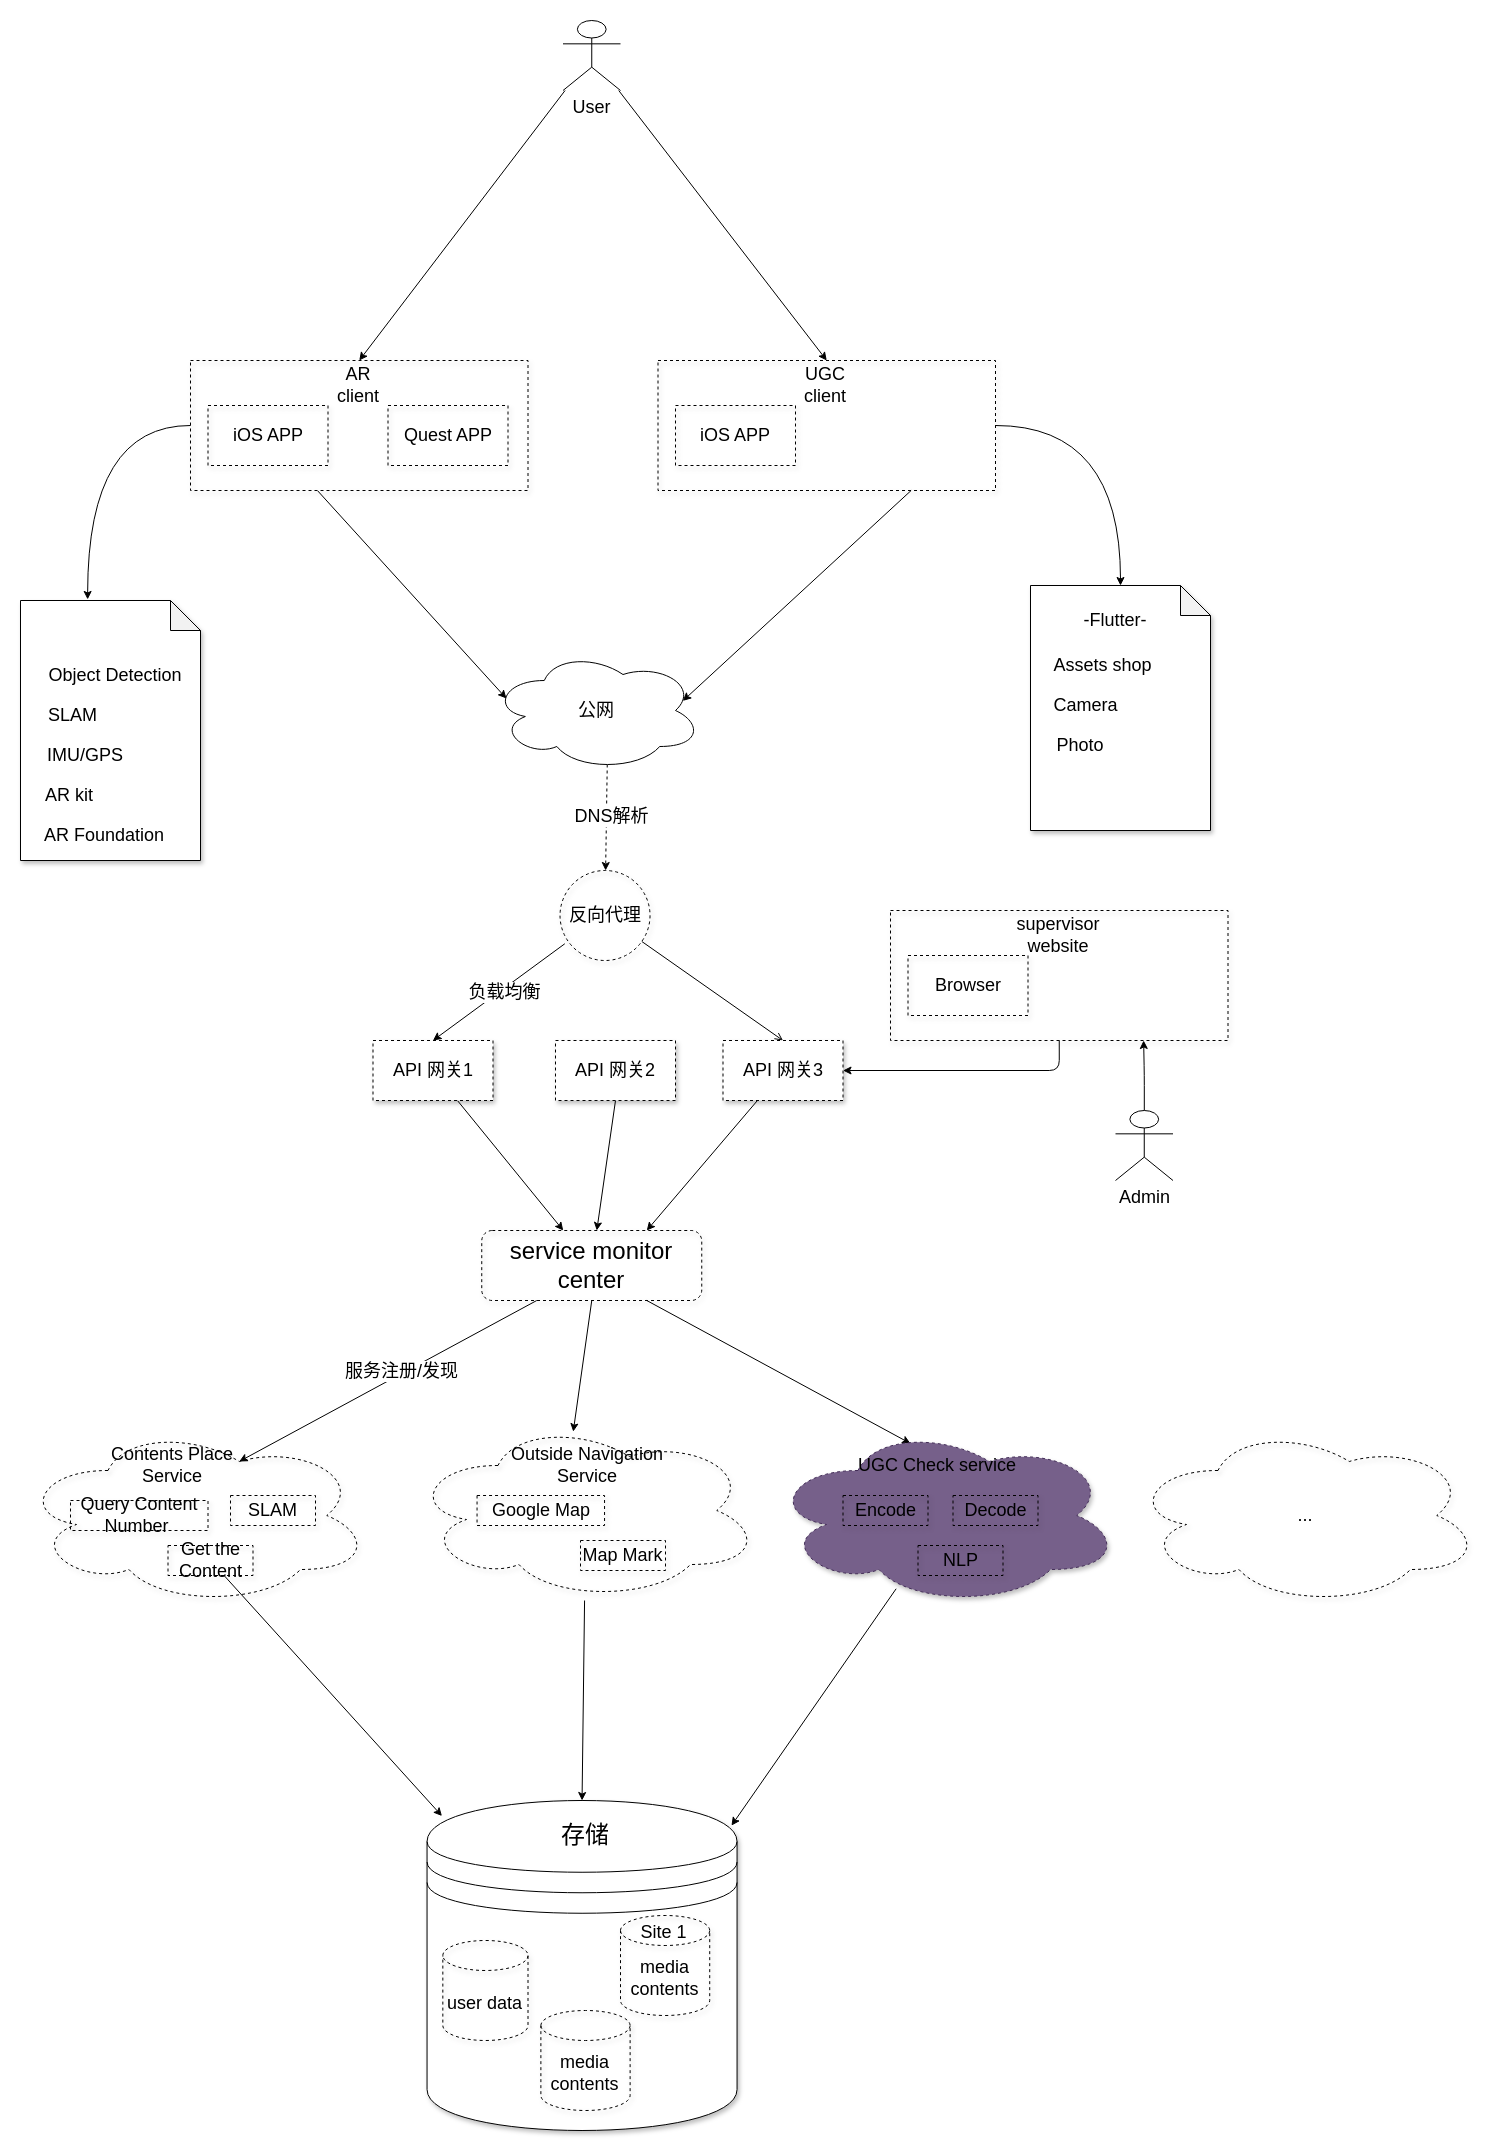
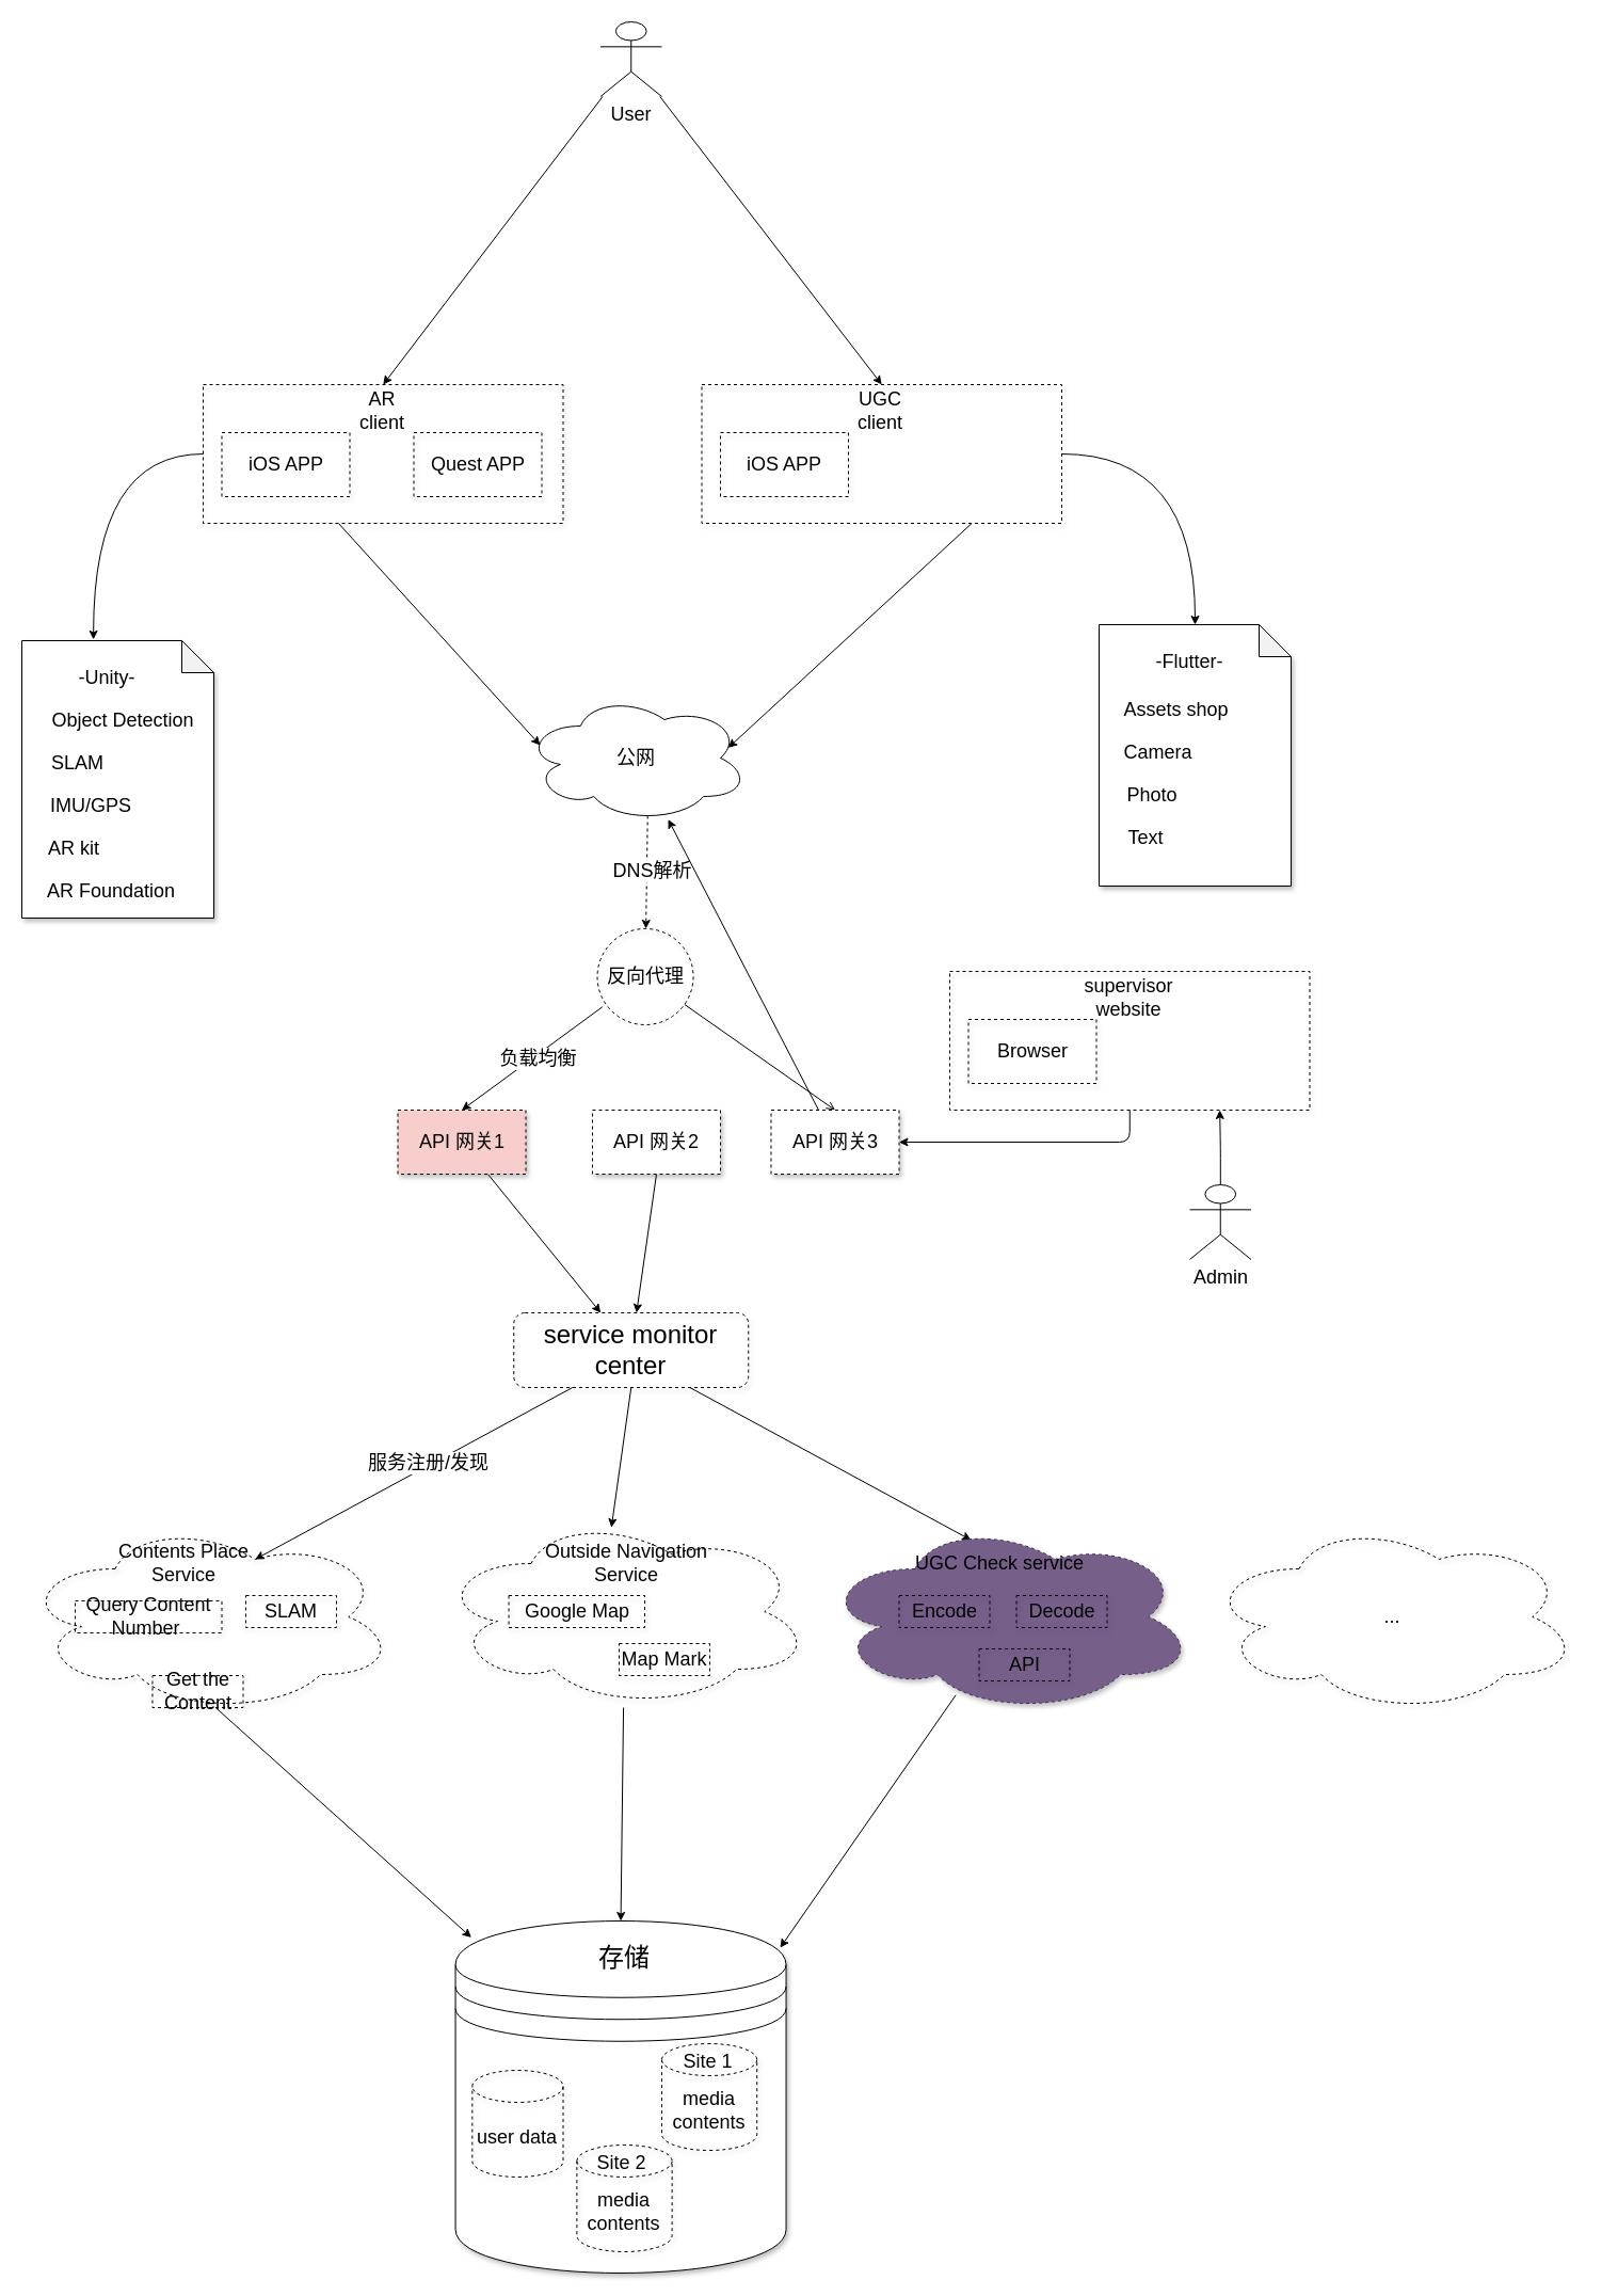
+ <mxCell id="60" value="-Unity-" style="text;html=1;strokeColor=none;fillColor=none;align=center;verticalAlign=middle;whiteSpace=wrap;rounded=0;shadow=1;fontSize=18;" vertex="1" parent="1"><mxGeometry x="70" y="620" width="60" height="30" as="geometry" /></mxCell>
+ <mxCell id="71" value="Text" style="text;html=1;strokeColor=none;fillColor=none;align=center;verticalAlign=middle;whiteSpace=wrap;rounded=0;shadow=1;fontSize=18;" vertex="1" parent="1"><mxGeometry x="1045" y="770" width="57.5" height="30" as="geometry" /></mxCell>
- <mxCell id="35" value="API 网关1" style="rounded=0;whiteSpace=wrap;html=1;shadow=1;dashed=1;fontSize=18;" vertex="1" parent="1"><mxGeometry x="372.5" y="1040" width="120" height="60" as="geometry" /></mxCell>
+ <mxCell id="35" value="API 网关1" style="rounded=0;whiteSpace=wrap;html=1;shadow=1;dashed=1;fontSize=18;fillColor=#f8cecc;" vertex="1" parent="1"><mxGeometry x="372.5" y="1040" width="120" height="60" as="geometry" /></mxCell>
- <mxCell id="52" style="edgeStyle=none;sketch=0;html=1;entryX=0.75;entryY=0;entryDx=0;entryDy=0;fontSize=18;" edge="1" parent="1" source="53" target="26"><mxGeometry relative="1" as="geometry" /></mxCell>
+ <mxCell id="52" style="edgeStyle=none;sketch=0;html=1;fontSize=18;" edge="1" parent="1" source="53" target="31"><mxGeometry relative="1" as="geometry" /></mxCell>
- <mxCell id="18" value="Get the Content" style="rounded=0;whiteSpace=wrap;html=1;shadow=1;dashed=1;strokeColor=default;fontSize=18;fillColor=none;" vertex="1" parent="1"><mxGeometry x="167.5" y="1545" width="85" height="30" as="geometry" /></mxCell>
+ <mxCell id="18" value="Get the Content" style="rounded=0;whiteSpace=wrap;html=1;shadow=1;dashed=1;strokeColor=default;fontSize=18;fillColor=none;" vertex="1" parent="1"><mxGeometry x="142.5" y="1570" width="85" height="30" as="geometry" /></mxCell>
- <mxCell id="43" value="NLP" style="rounded=0;whiteSpace=wrap;html=1;shadow=1;dashed=1;strokeColor=default;fontSize=18;fillColor=none;" vertex="1" parent="1"><mxGeometry x="917.5" y="1545" width="85" height="30" as="geometry" /></mxCell>
+ <mxCell id="43" value="API" style="rounded=0;whiteSpace=wrap;html=1;shadow=1;dashed=1;strokeColor=default;fontSize=18;fillColor=none;" vertex="1" parent="1"><mxGeometry x="917.5" y="1545" width="85" height="30" as="geometry" /></mxCell>
+ <mxCell id="57" value="&lt;font style=&quot;font-size: 18px;&quot;&gt;Site 2&lt;/font&gt;" style="text;html=1;strokeColor=none;fillColor=none;align=center;verticalAlign=middle;whiteSpace=wrap;rounded=0;shadow=1;fontSize=24;" vertex="1" parent="1"><mxGeometry x="544.61" y="2010" width="75.39" height="30" as="geometry" /></mxCell>
